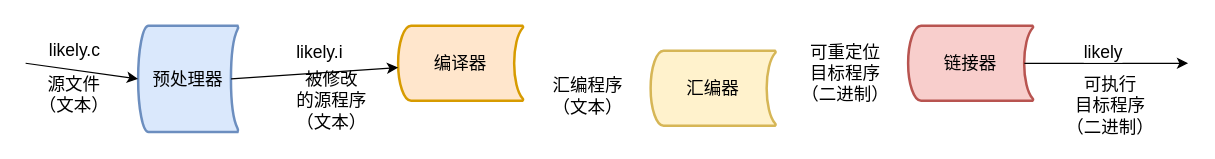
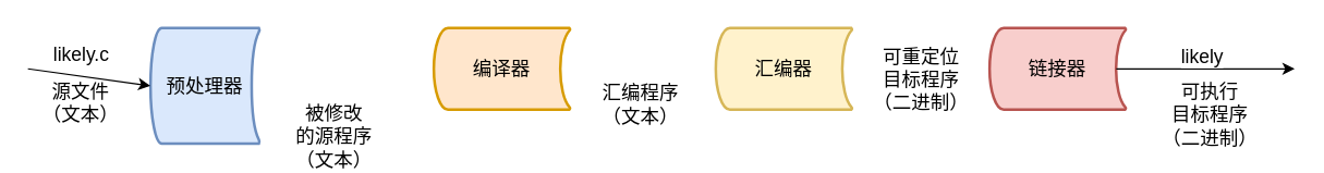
- <mxCell id="6" value="" style="endArrow=classic;html=1;rounded=0;exitX=0.93;exitY=0.5;exitDx=0;exitDy=0;exitPerimeter=0;fontSize=14;" edge="1" parent="1" source="2" target="3"><mxGeometry width="50" height="50" relative="1" as="geometry"><mxPoint x="420" y="160" as="sourcePoint" /><mxPoint x="470" y="110" as="targetPoint" /></mxGeometry></mxCell>
- <mxCell id="7" value="likely.i" style="edgeLabel;html=1;align=center;verticalAlign=middle;resizable=0;points=[];fontSize=14;" vertex="1" connectable="0" parent="6"><mxGeometry x="0.233" y="-1" relative="1" as="geometry"><mxPoint x="-13" y="-17" as="offset" /></mxGeometry></mxCell>
- <mxCell id="5" value="汇编器" style="strokeWidth=2;html=1;shape=mxgraph.flowchart.stored_data;whiteSpace=wrap;fillColor=#fff2cc;strokeColor=#d6b656;fontSize=14;" vertex="1" parent="1"><mxGeometry x="520" y="40" width="100" height="60" as="geometry" /></mxCell>
+ <mxCell id="5" value="汇编器" style="strokeWidth=2;html=1;shape=mxgraph.flowchart.stored_data;whiteSpace=wrap;fillColor=#fff2cc;strokeColor=#d6b656;fontSize=14;" vertex="1" parent="1"><mxGeometry x="525" y="20" width="100" height="60" as="geometry" /></mxCell>
- <mxCell id="13" value="被修改&lt;br style=&quot;font-size: 14px;&quot;&gt;的源程序（文本）" style="text;html=1;strokeColor=none;fillColor=none;align=center;verticalAlign=middle;whiteSpace=wrap;rounded=0;fontSize=14;" vertex="1" parent="1"><mxGeometry x="235" y="65" width="60" height="30" as="geometry" /></mxCell>
+ <mxCell id="13" value="被修改&lt;br style=&quot;font-size: 14px;&quot;&gt;的源程序（文本）" style="text;html=1;strokeColor=none;fillColor=none;align=center;verticalAlign=middle;whiteSpace=wrap;rounded=0;fontSize=14;" vertex="1" parent="1"><mxGeometry x="215" y="85" width="60" height="30" as="geometry" /></mxCell>
